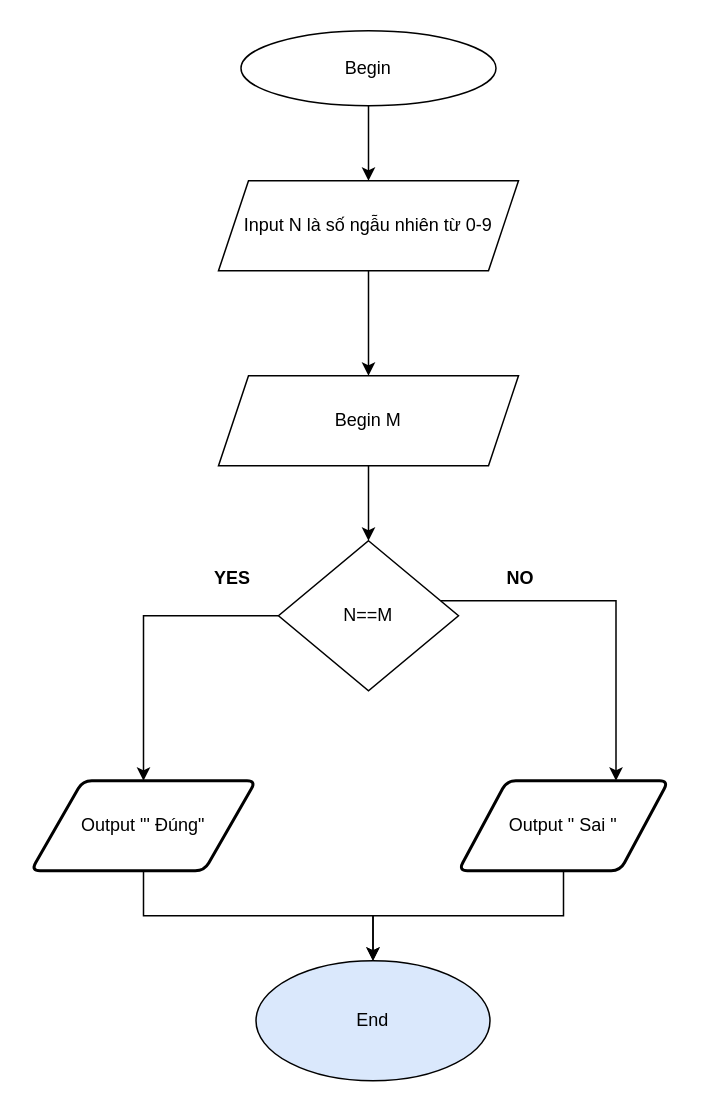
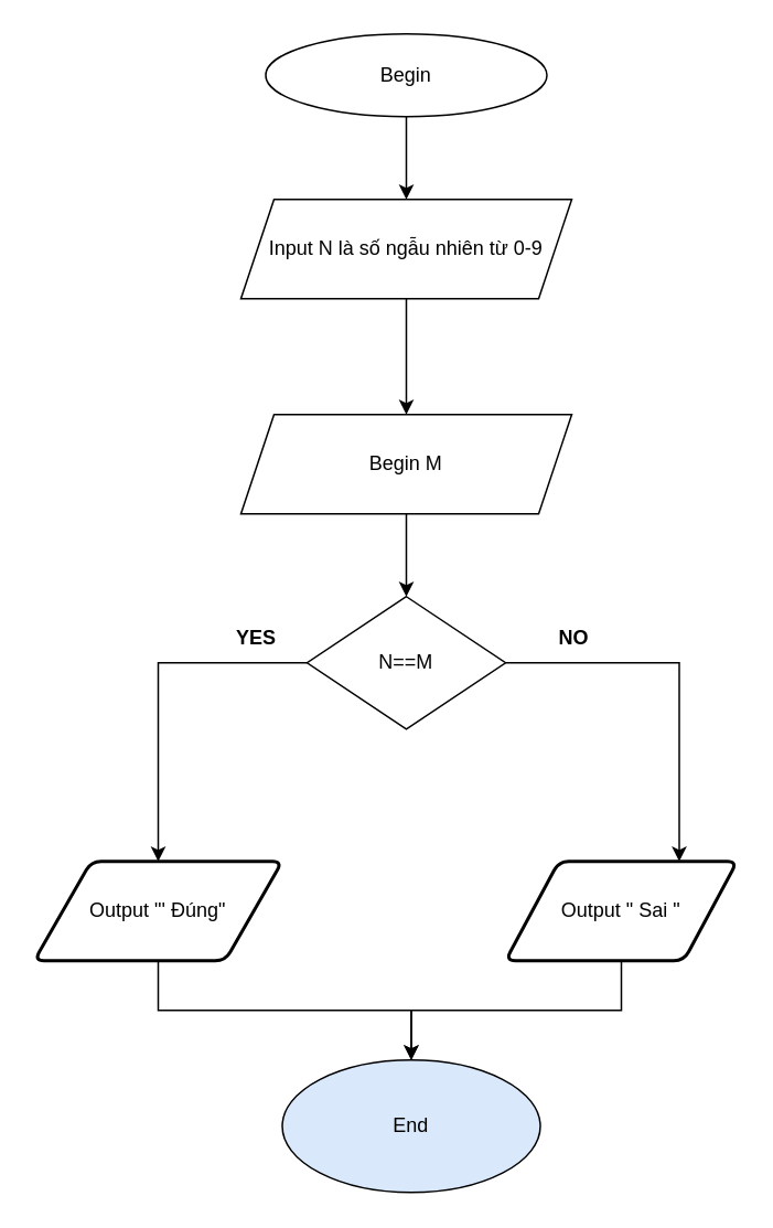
- <mxCell id="11" value="N==M" style="rhombus;whiteSpace=wrap;html=1;" vertex="1" parent="1"><mxGeometry x="185" y="360" width="120" height="100" as="geometry" /></mxCell>
+ <mxCell id="11" value="N==M" style="rhombus;whiteSpace=wrap;html=1;" vertex="1" parent="1"><mxGeometry x="185" y="360" width="120" height="80" as="geometry" /></mxCell>
